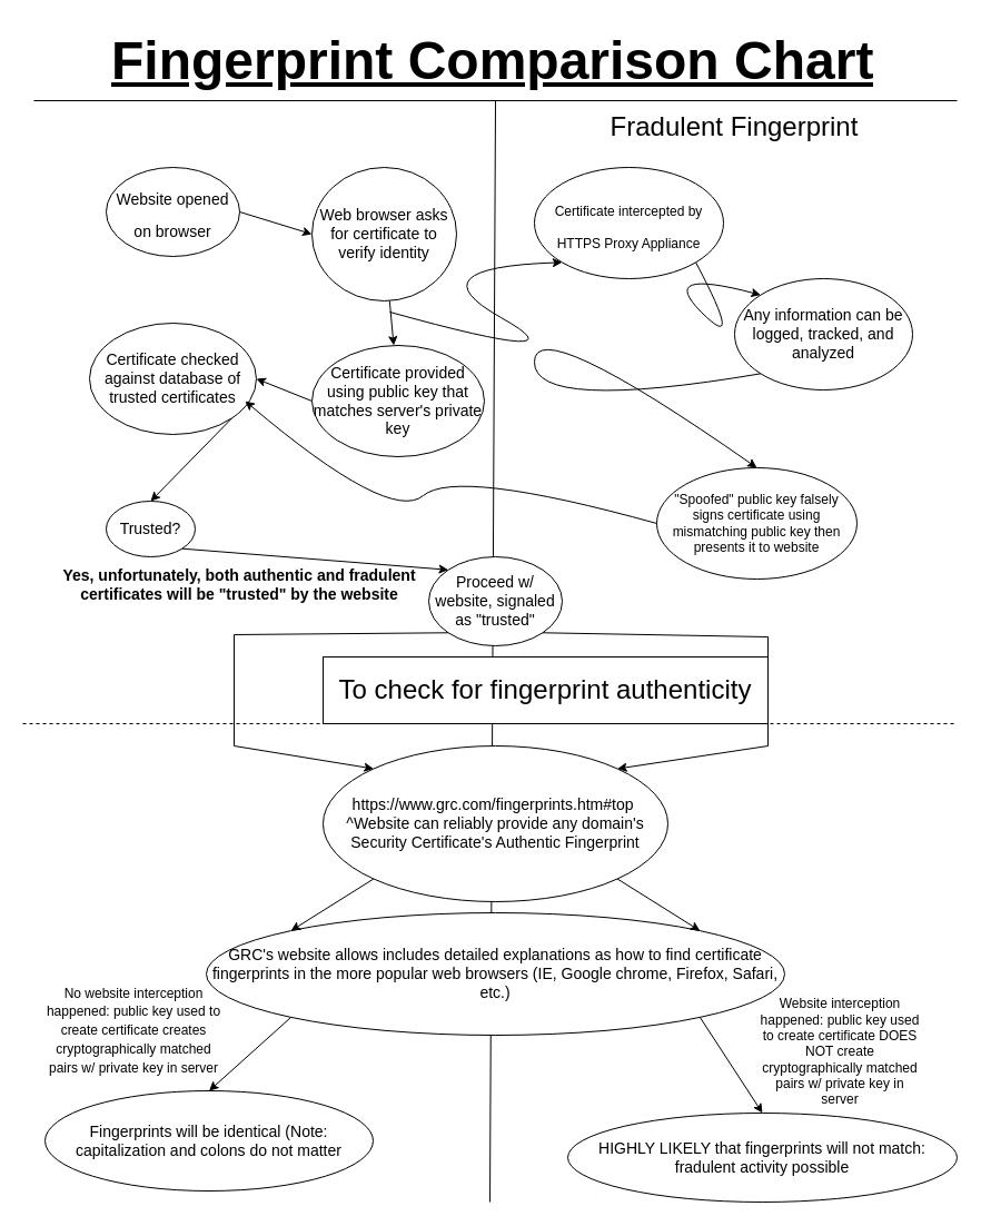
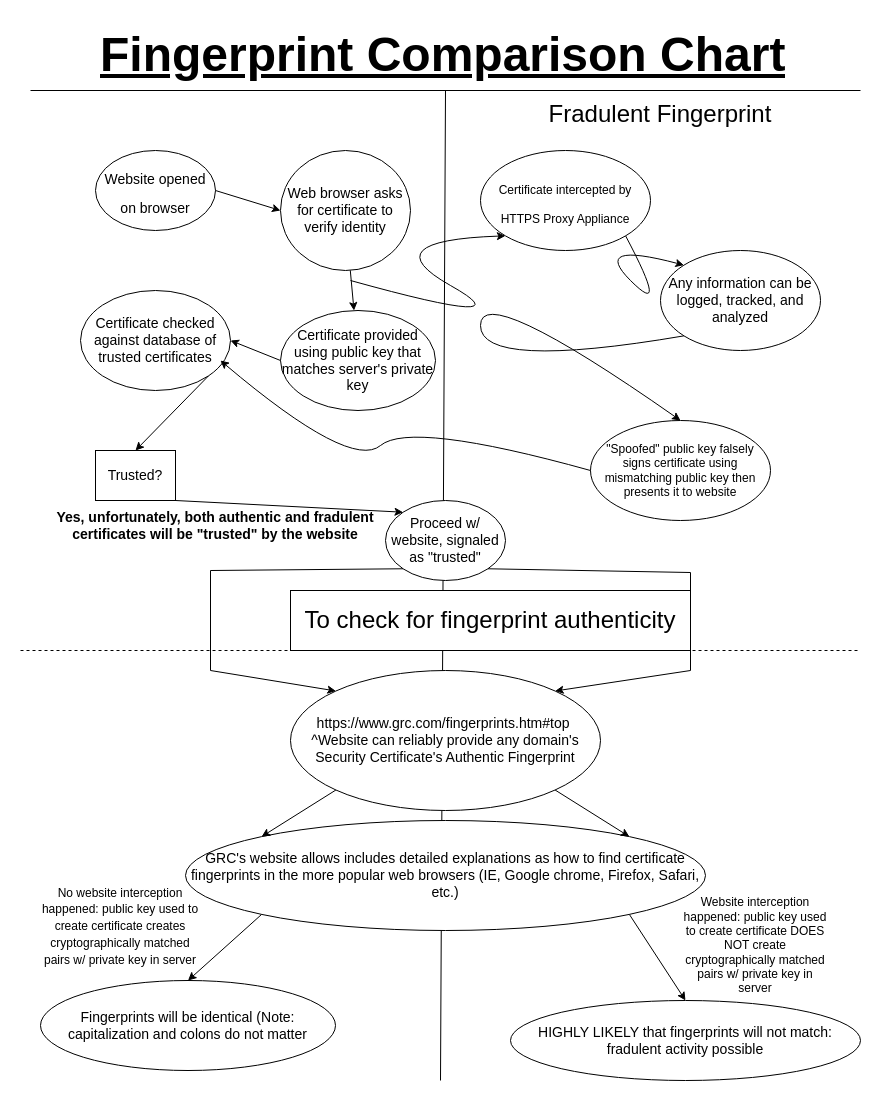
- <mxCell id="12" value="Trusted?" style="ellipse;whiteSpace=wrap;html=1;fontSize=14;" vertex="1" parent="1"><mxGeometry x="95" y="450" width="80" height="50" as="geometry" /></mxCell>
+ <mxCell id="12" value="Trusted?" style="whiteSpace=wrap;html=1;fontSize=14;rounded=0;" vertex="1" parent="1"><mxGeometry x="95" y="450" width="80" height="50" as="geometry" /></mxCell>
